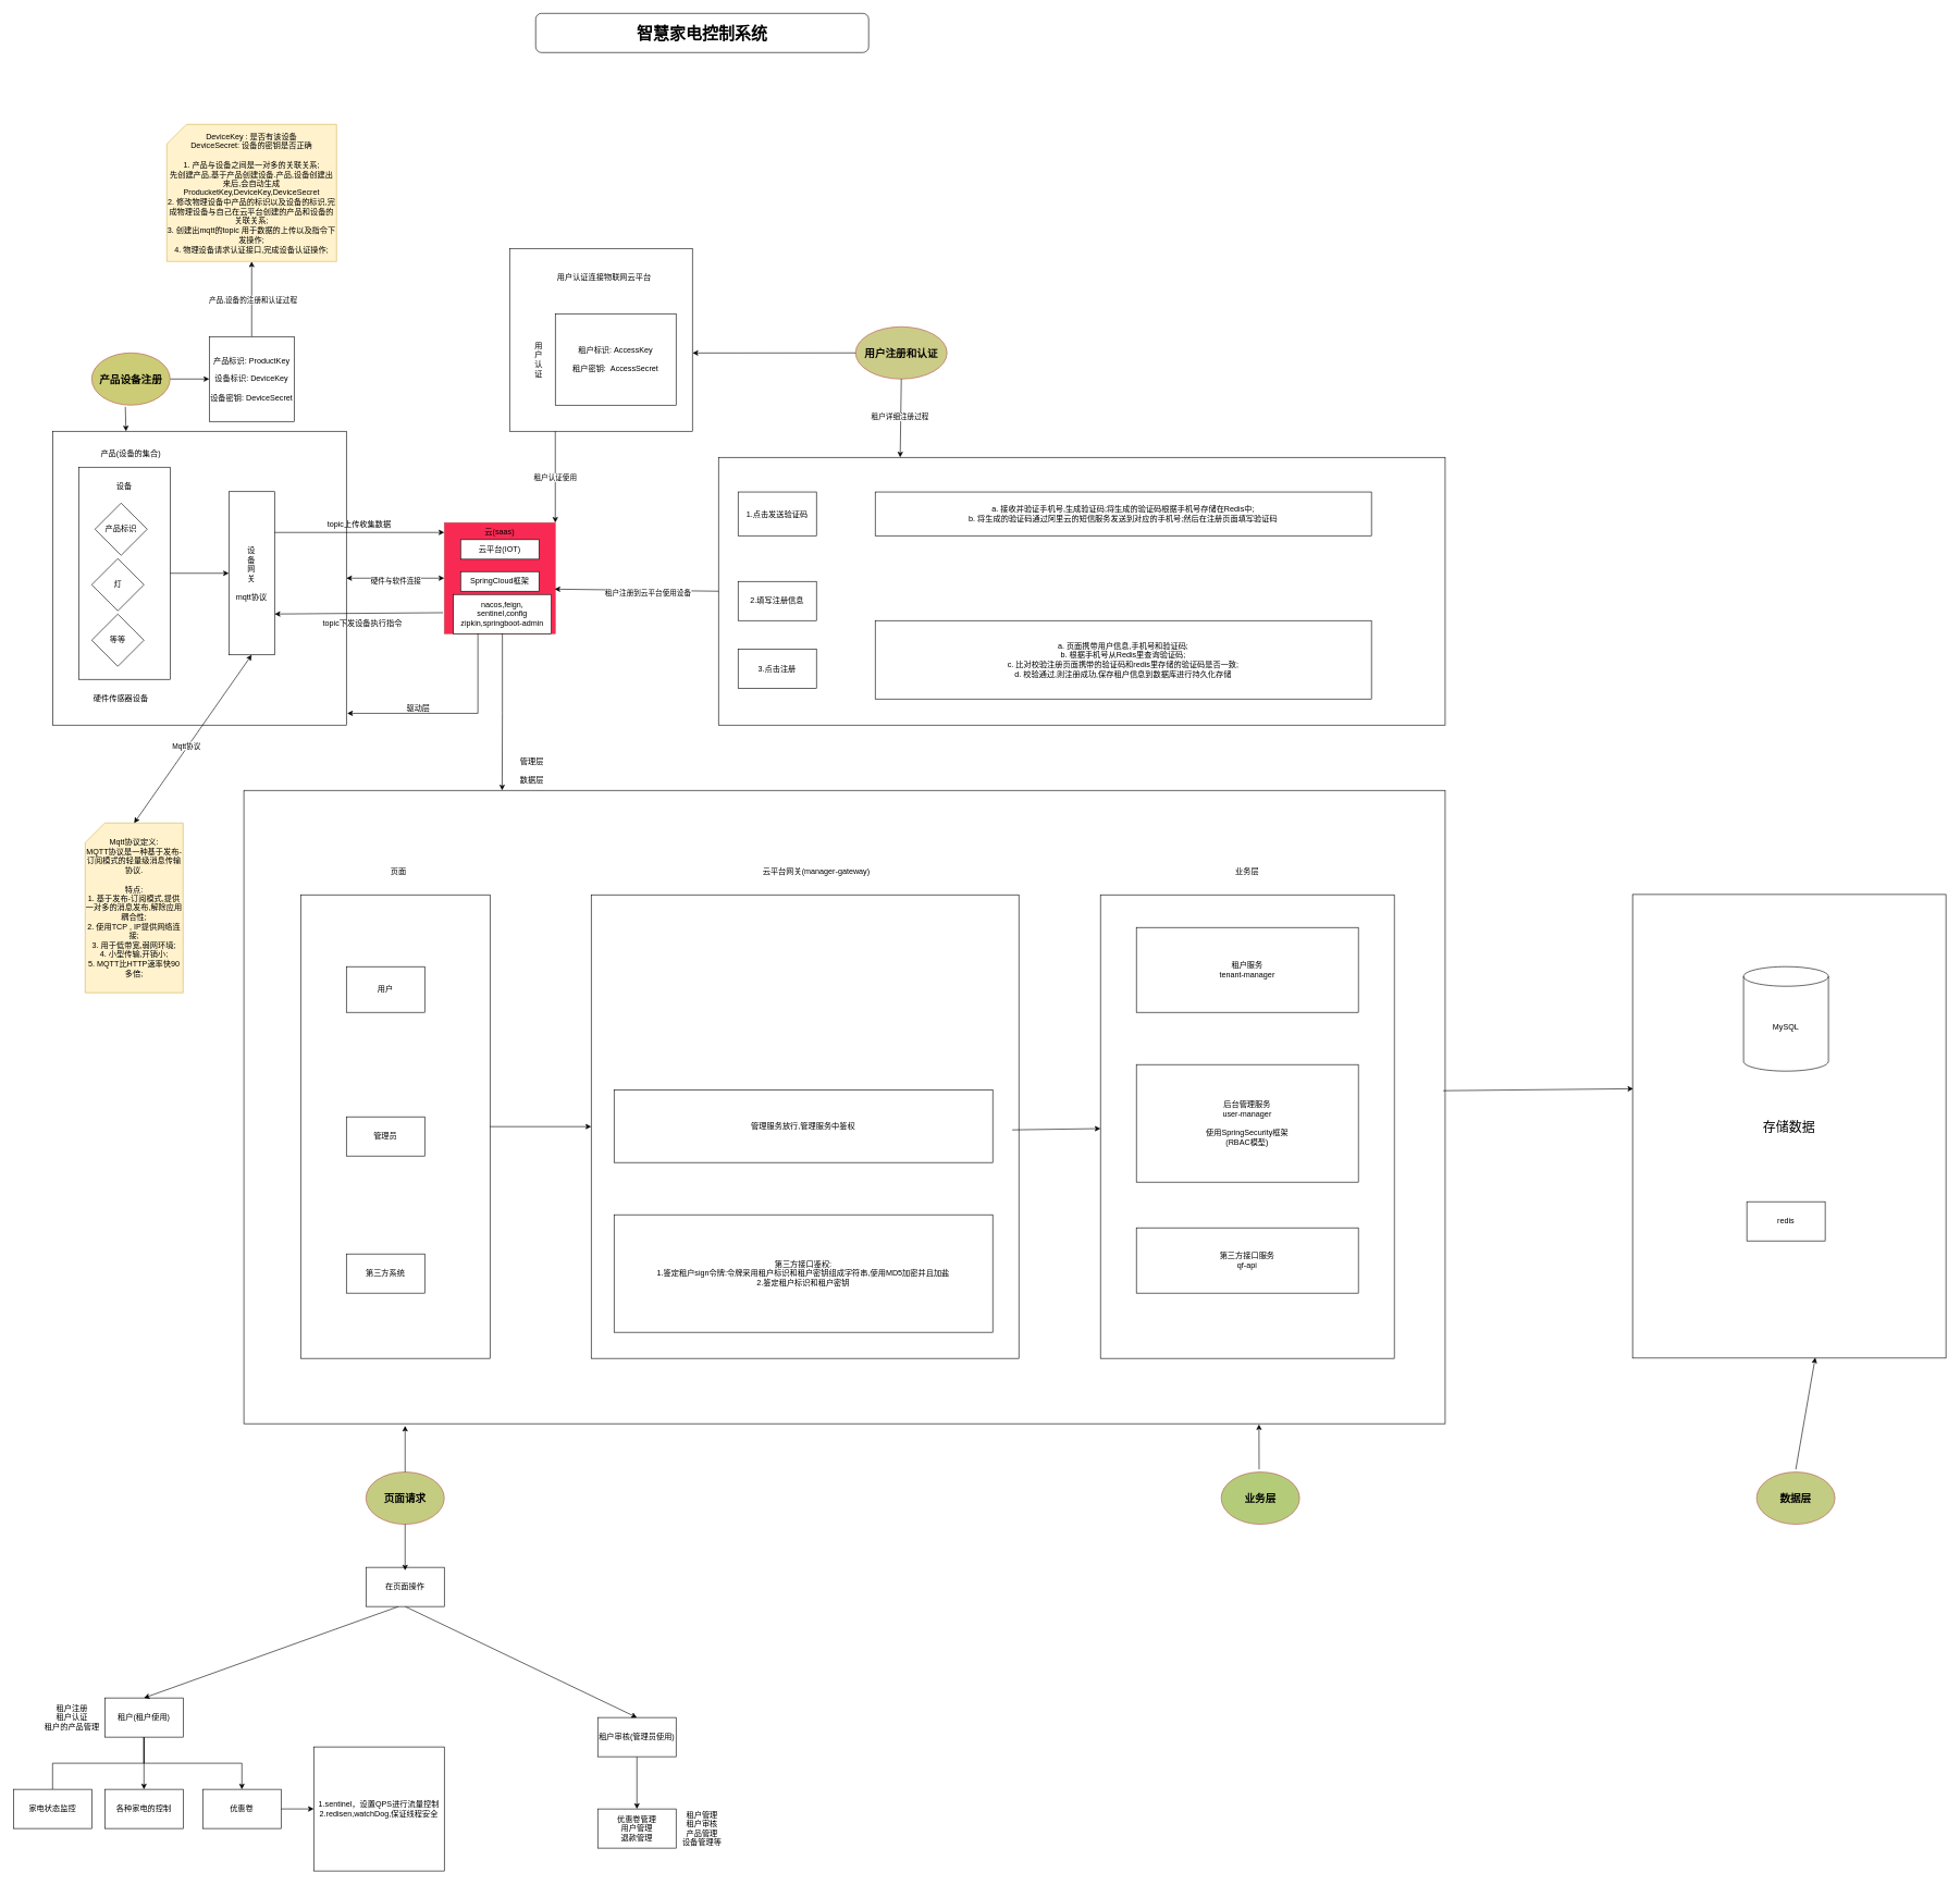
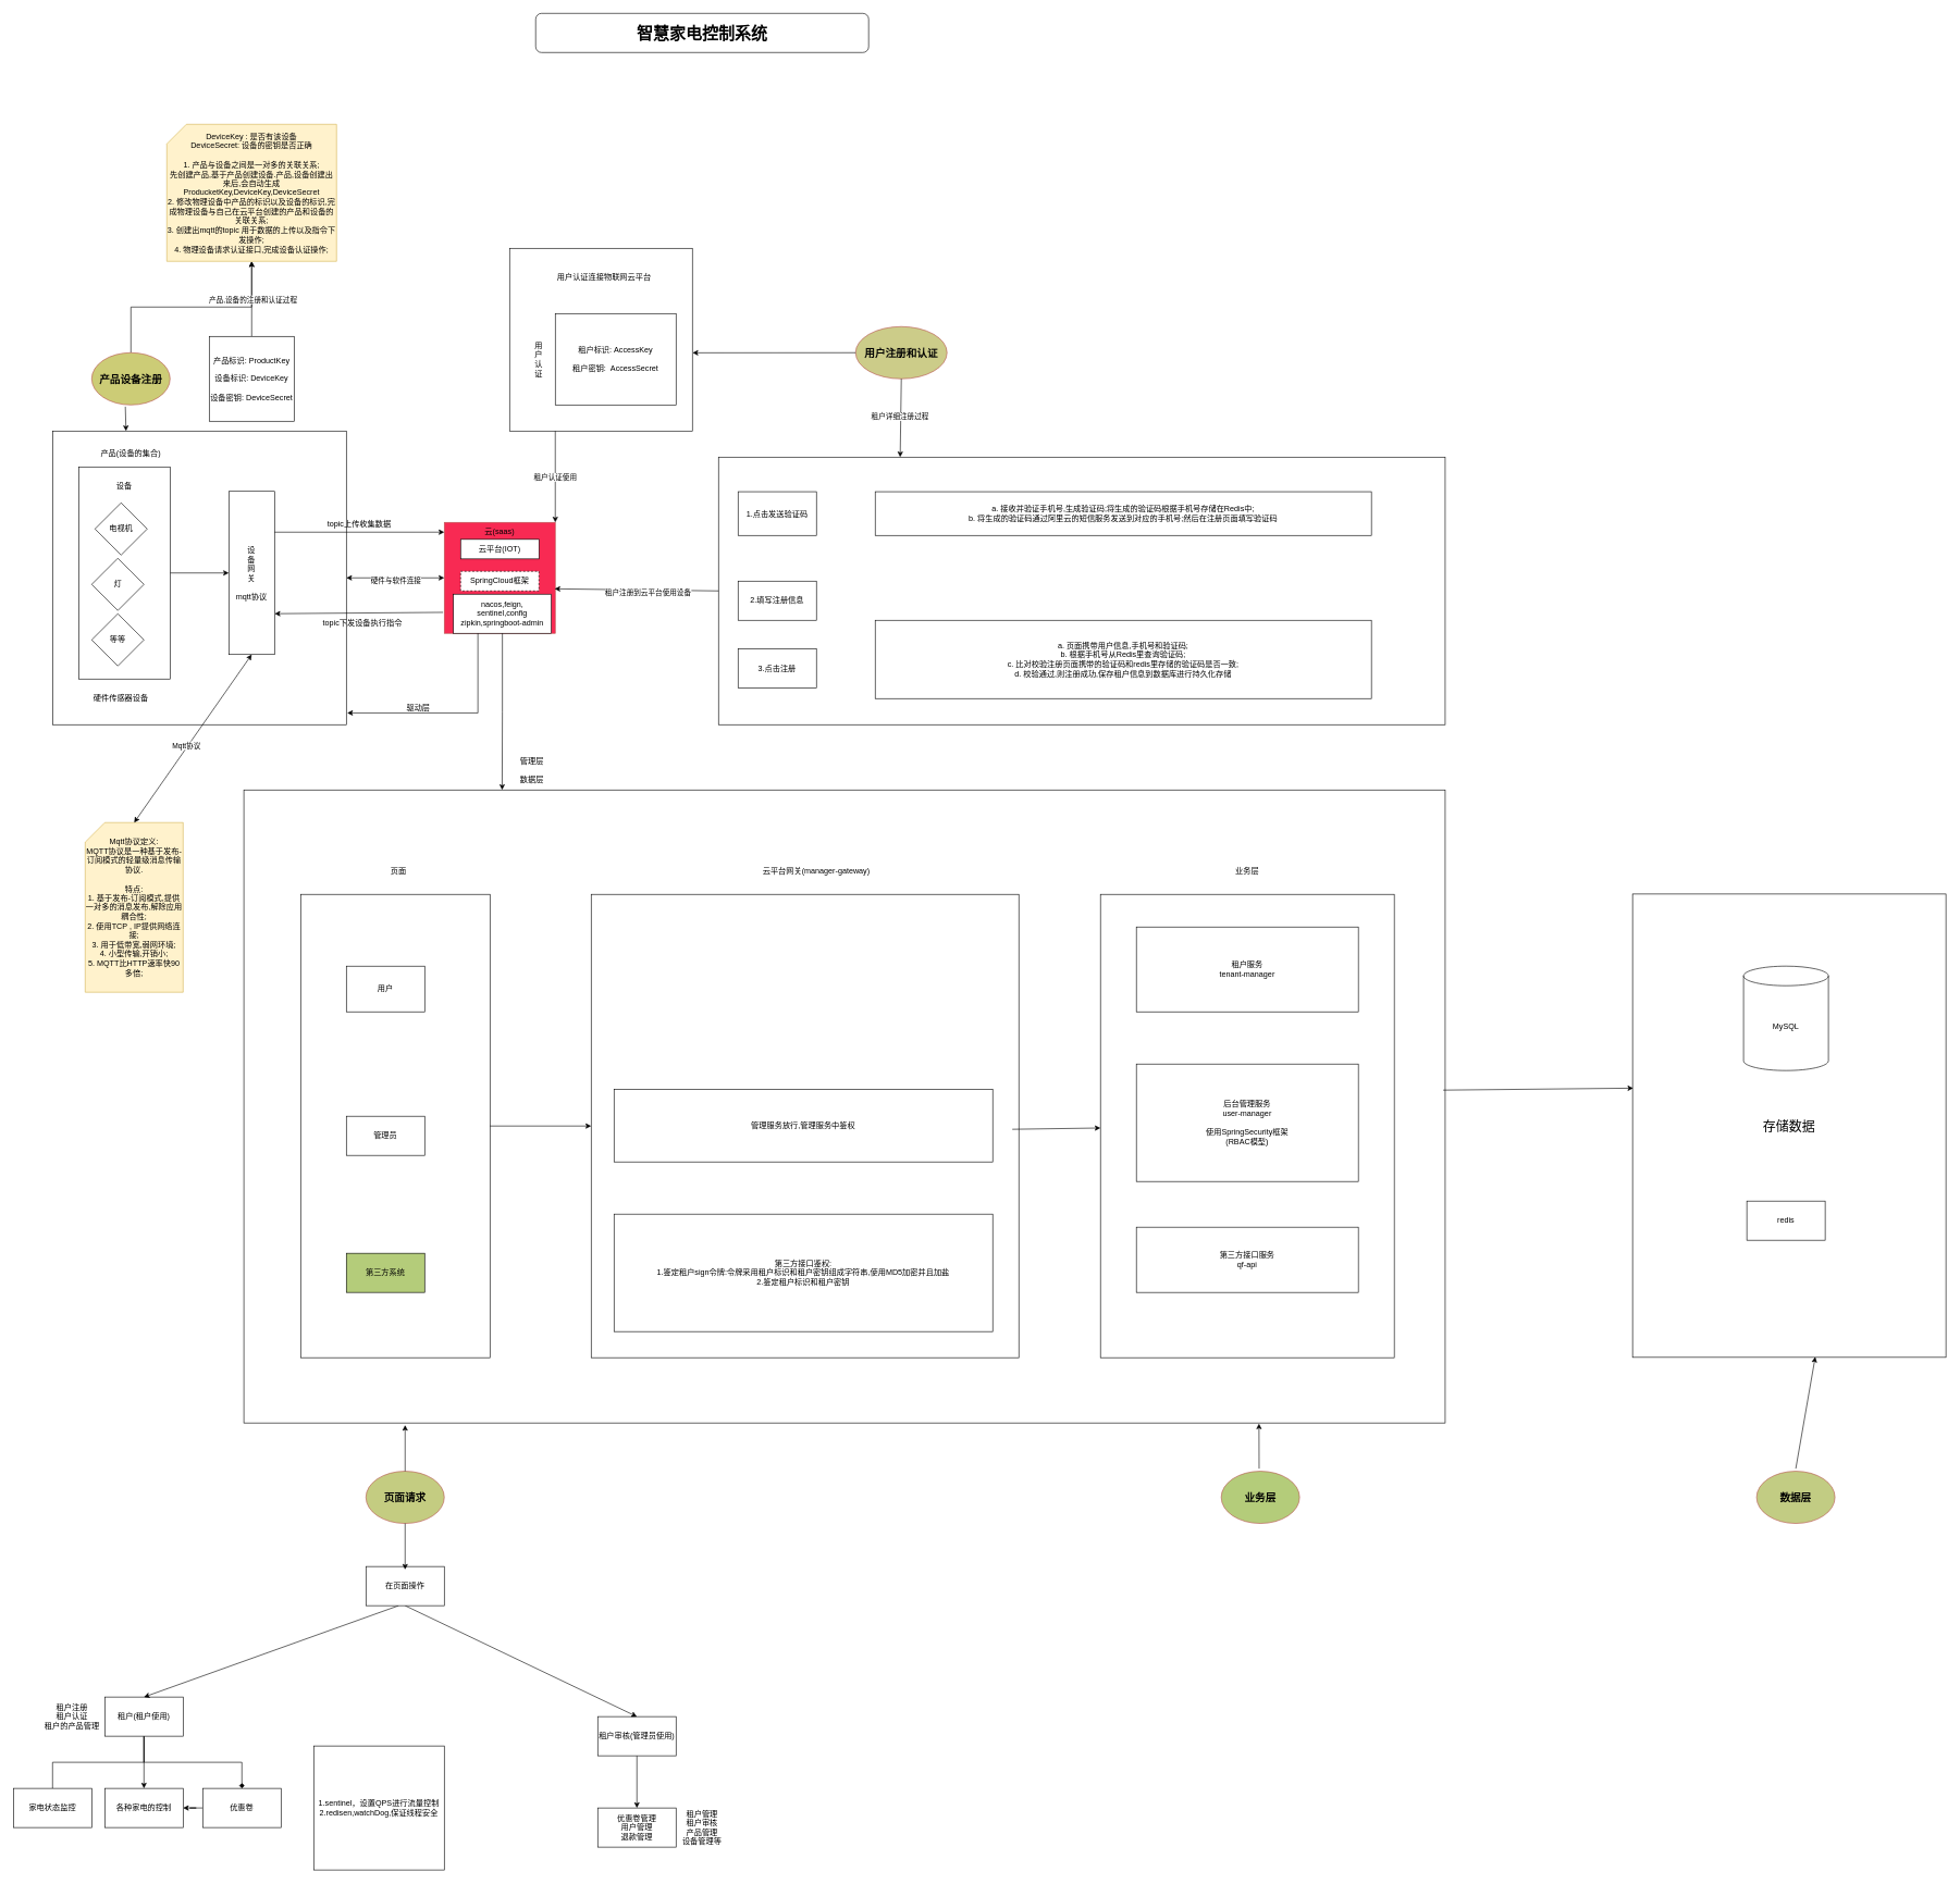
- <mxCell id="7" value="" style="edgeStyle=orthogonalEdgeStyle;rounded=0;orthogonalLoop=1;jettySize=auto;html=1;" parent="1" source="8" target="28" edge="1"><mxGeometry relative="1" as="geometry" /></mxCell>
+ <mxCell id="7" value="" style="edgeStyle=orthogonalEdgeStyle;rounded=0;orthogonalLoop=1;jettySize=auto;html=1;" parent="1" source="8" target="84" edge="1"><mxGeometry relative="1" as="geometry" /></mxCell>
- <mxCell id="90" value="产品标识" style="rhombus;whiteSpace=wrap;html=1;" vertex="1" parent="1"><mxGeometry x="145" y="770" width="80" height="80" as="geometry" /></mxCell>
+ <mxCell id="90" value="电视机" style="rhombus;whiteSpace=wrap;html=1;" vertex="1" parent="1"><mxGeometry x="145" y="770" width="80" height="80" as="geometry" /></mxCell>
- <mxCell id="5" value="SpringCloud框架" style="rounded=0;whiteSpace=wrap;html=1;" parent="1" vertex="1"><mxGeometry x="705" y="875" width="120" height="30" as="geometry" /></mxCell>
+ <mxCell id="5" value="SpringCloud框架" style="rounded=0;whiteSpace=wrap;html=1;dashed=1;" parent="1" vertex="1"><mxGeometry x="705" y="875" width="120" height="30" as="geometry" /></mxCell>
- <mxCell id="49" value="第三方系统" style="rounded=0;whiteSpace=wrap;html=1;" parent="1" vertex="1"><mxGeometry x="530" y="1920" width="120" height="60" as="geometry" /></mxCell>
+ <mxCell id="49" value="第三方系统" style="rounded=0;whiteSpace=wrap;html=1;fillColor=#b4cc7a;" parent="1" vertex="1"><mxGeometry x="530" y="1920" width="120" height="60" as="geometry" /></mxCell>
- <mxCell id="65" style="edgeStyle=orthogonalEdgeStyle;rounded=0;orthogonalLoop=1;jettySize=auto;html=1;exitX=0.5;exitY=1;exitDx=0;exitDy=0;" edge="1" parent="1" source="68" target="96"><mxGeometry relative="1" as="geometry" /></mxCell>
+ <mxCell id="65" style="edgeStyle=orthogonalEdgeStyle;rounded=0;orthogonalLoop=1;jettySize=auto;html=1;exitX=0.5;exitY=1;exitDx=0;exitDy=0;endArrow=diamond;" edge="1" parent="1" source="68" target="96"><mxGeometry relative="1" as="geometry" /></mxCell>
- <mxCell id="95" value="" style="edgeStyle=orthogonalEdgeStyle;rounded=0;orthogonalLoop=1;jettySize=auto;html=1;" edge="1" parent="1" source="96" target="97"><mxGeometry relative="1" as="geometry" /></mxCell>
+ <mxCell id="95" value="" style="edgeStyle=orthogonalEdgeStyle;rounded=0;orthogonalLoop=1;jettySize=auto;html=1;" edge="1" parent="1" source="96" target="98"><mxGeometry relative="1" as="geometry" /></mxCell>
